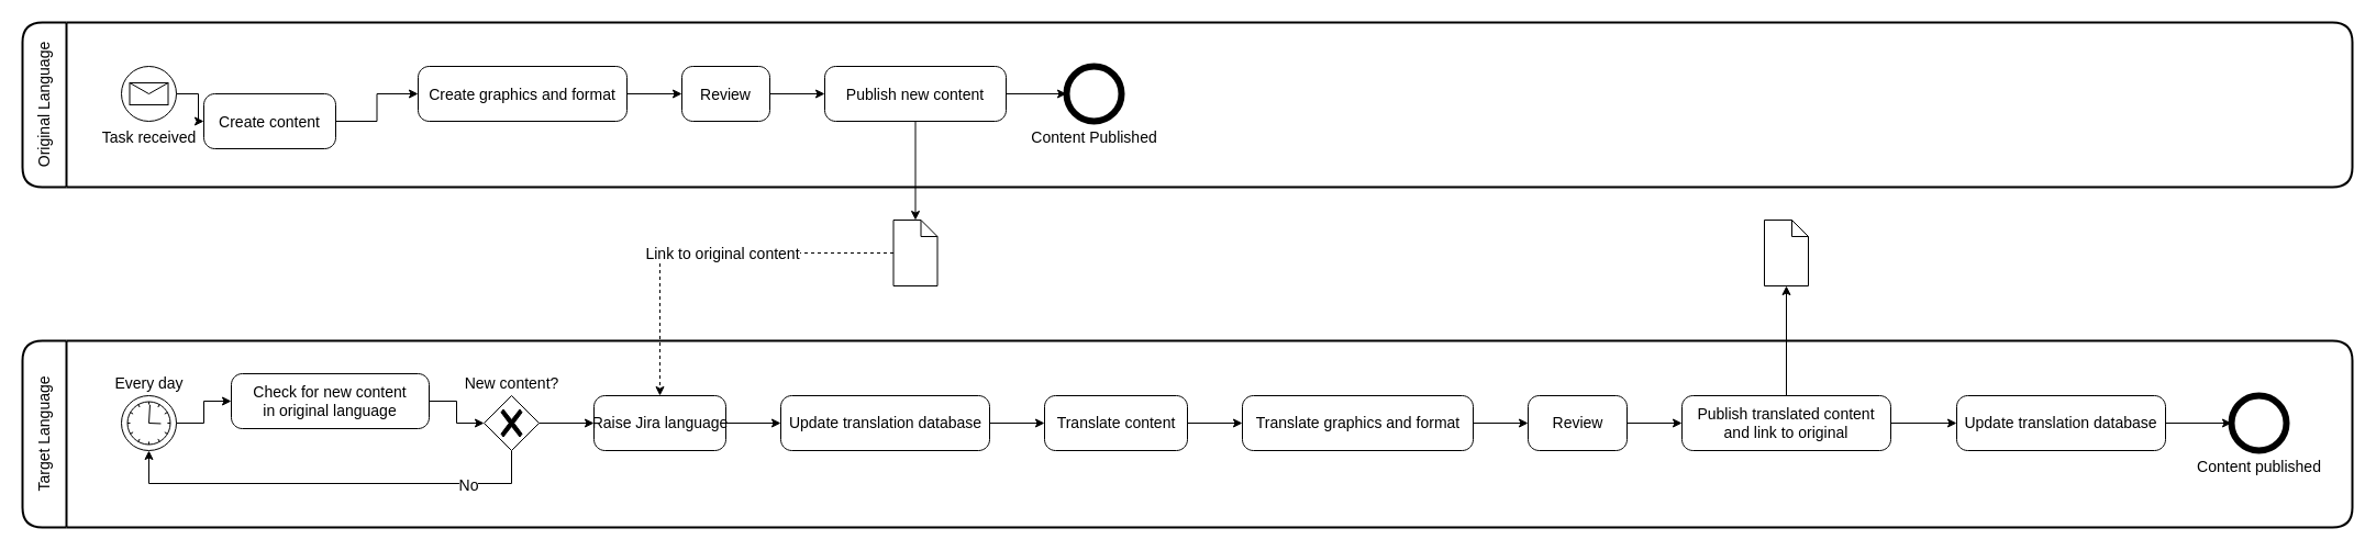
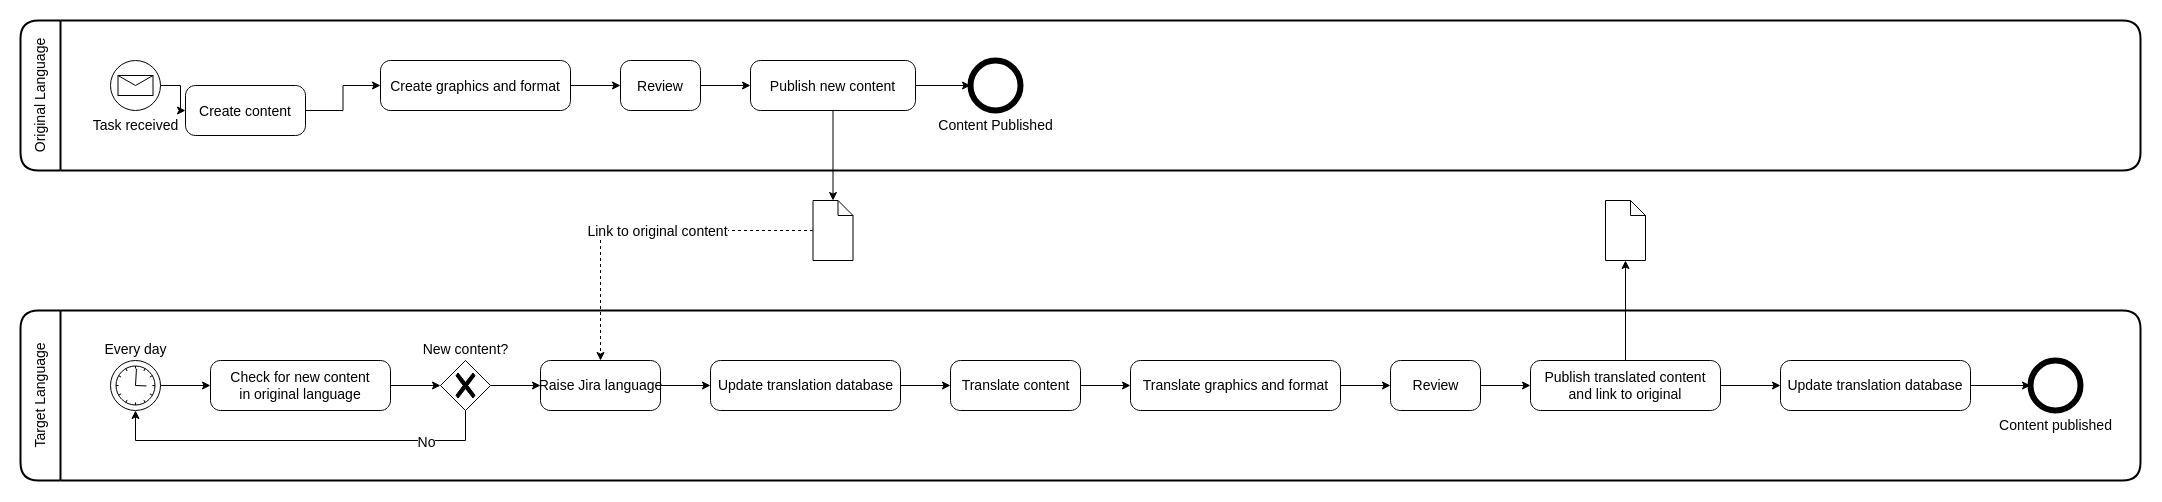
- <mxCell id="16" value="Check for new content &lt;br&gt;in original language" style="shape=mxgraph.bpmn.task;rectStyle=rounded;size=10;taskMarker=abstract;rounded=1;fontSize=14;strokeWidth=1;fillColor=#ffffff;whiteSpace=wrap;html=1;" vertex="1" parent="14"><mxGeometry x="190" y="30" width="180" height="50" as="geometry" /></mxCell>
+ <mxCell id="16" value="Check for new content &lt;br&gt;in original language" style="shape=mxgraph.bpmn.task;rectStyle=rounded;size=10;taskMarker=abstract;rounded=1;fontSize=14;strokeWidth=1;fillColor=#ffffff;whiteSpace=wrap;html=1;" vertex="1" parent="14"><mxGeometry x="190" y="50" width="180" height="50" as="geometry" /></mxCell>
